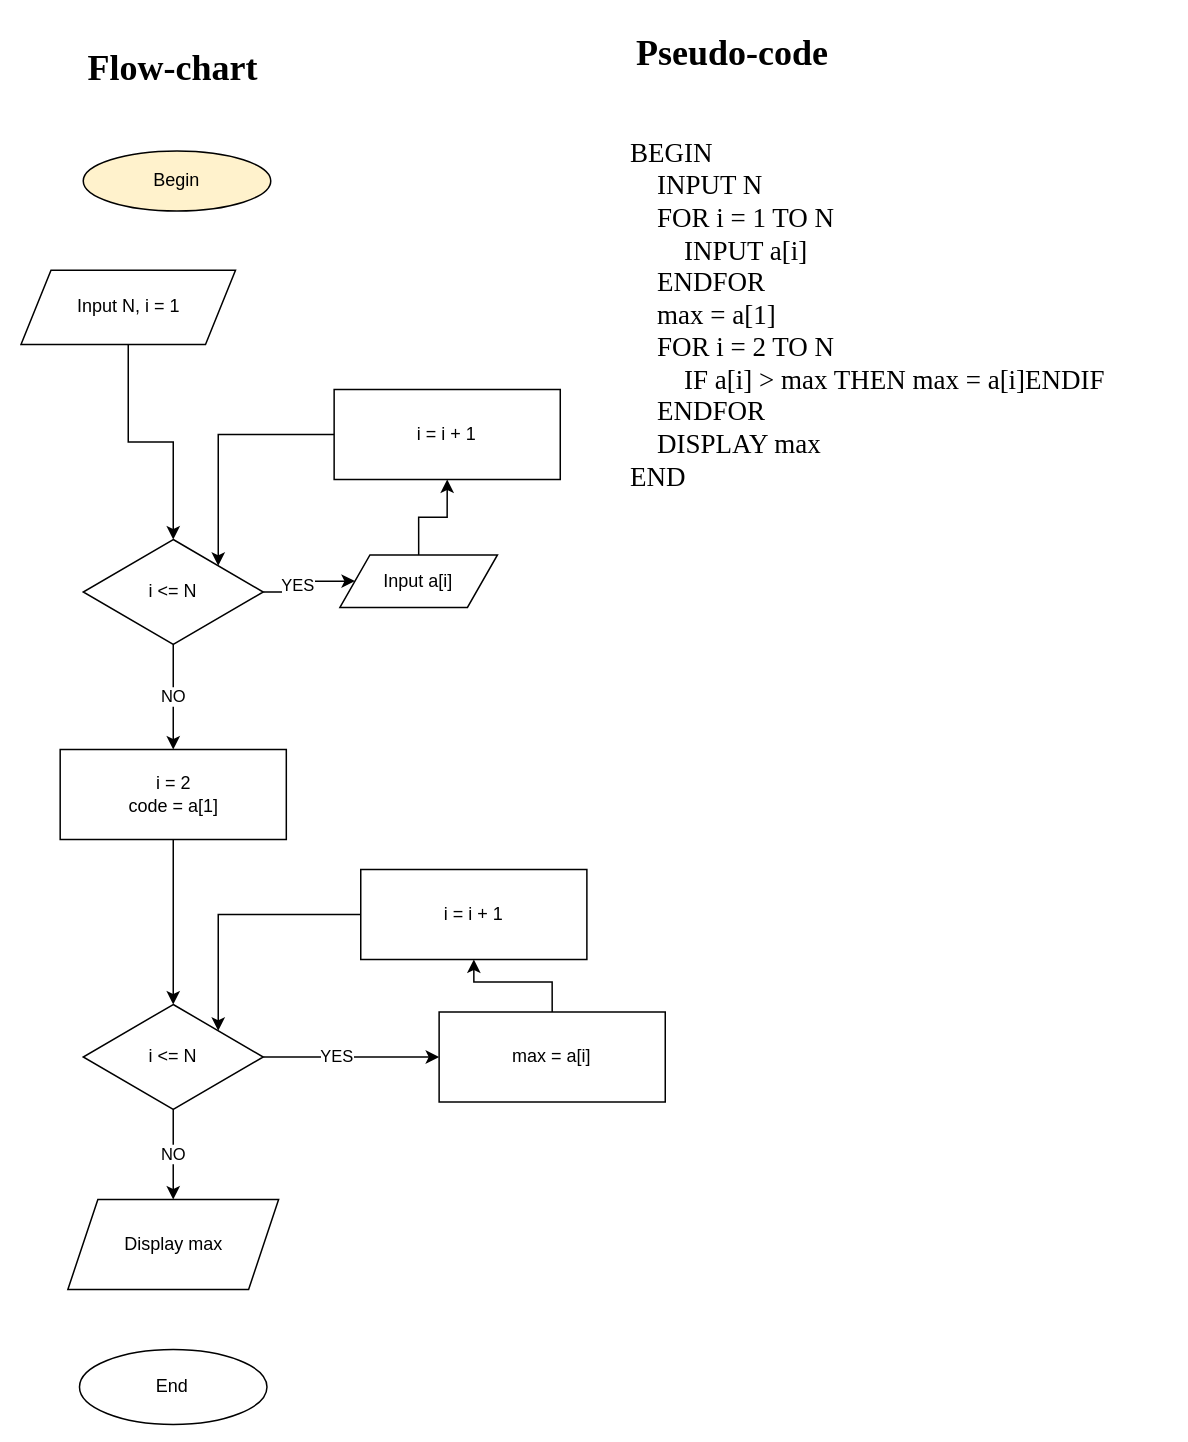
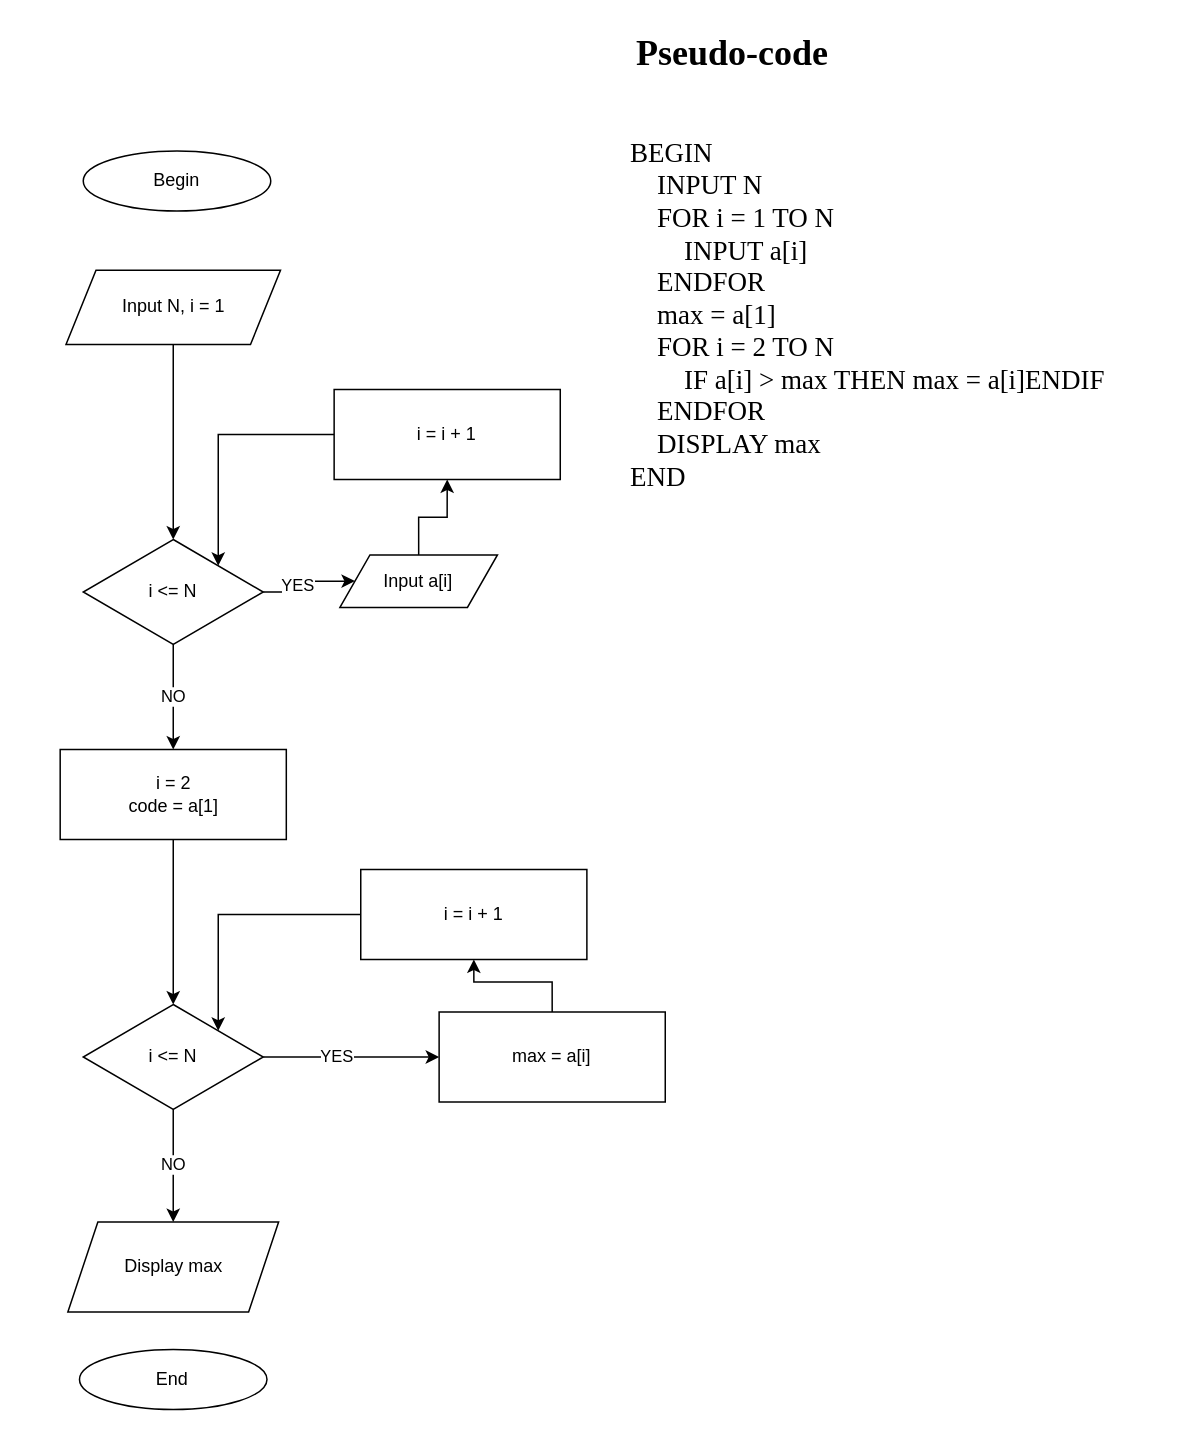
- <mxCell id="2" value="Flow-chart" style="text;html=1;align=center;verticalAlign=middle;whiteSpace=wrap;rounded=0;fontStyle=1;fontFamily=Times New Roman;fontSize=24;labelPosition=center;verticalLabelPosition=middle;" vertex="1" parent="1"><mxGeometry x="20" y="30" width="190" height="30" as="geometry" /></mxCell>
- <mxCell id="4" value="Begin" style="ellipse;whiteSpace=wrap;html=1;fillColor=#fff2cc;" vertex="1" parent="1"><mxGeometry x="55" y="100" width="125" height="40" as="geometry" /></mxCell>
+ <mxCell id="4" value="Begin" style="ellipse;whiteSpace=wrap;html=1;" vertex="1" parent="1"><mxGeometry x="55" y="100" width="125" height="40" as="geometry" /></mxCell>
- <mxCell id="6" value="Input N, i = 1" style="shape=parallelogram;perimeter=parallelogramPerimeter;whiteSpace=wrap;html=1;fixedSize=1;" vertex="1" parent="1"><mxGeometry x="13.5" y="179.5" width="143" height="49.5" as="geometry" /></mxCell>
+ <mxCell id="6" value="Input N, i = 1" style="shape=parallelogram;perimeter=parallelogramPerimeter;whiteSpace=wrap;html=1;fixedSize=1;" vertex="1" parent="1"><mxGeometry x="43.5" y="179.5" width="143" height="49.5" as="geometry" /></mxCell>
- <mxCell id="7" value="Display max" style="shape=parallelogram;perimeter=parallelogramPerimeter;whiteSpace=wrap;html=1;fixedSize=1;" vertex="1" parent="1"><mxGeometry x="44.74" y="799" width="140.5" height="60" as="geometry" /></mxCell>
+ <mxCell id="7" value="Display max" style="shape=parallelogram;perimeter=parallelogramPerimeter;whiteSpace=wrap;html=1;fixedSize=1;" vertex="1" parent="1"><mxGeometry x="44.74" y="814" width="140.5" height="60" as="geometry" /></mxCell>
- <mxCell id="8" value="End" style="ellipse;whiteSpace=wrap;html=1;" vertex="1" parent="1"><mxGeometry x="52.49" y="899" width="125" height="50" as="geometry" /></mxCell>
+ <mxCell id="8" value="End" style="ellipse;whiteSpace=wrap;html=1;" vertex="1" parent="1"><mxGeometry x="52.49" y="899" width="125" height="40" as="geometry" /></mxCell>
